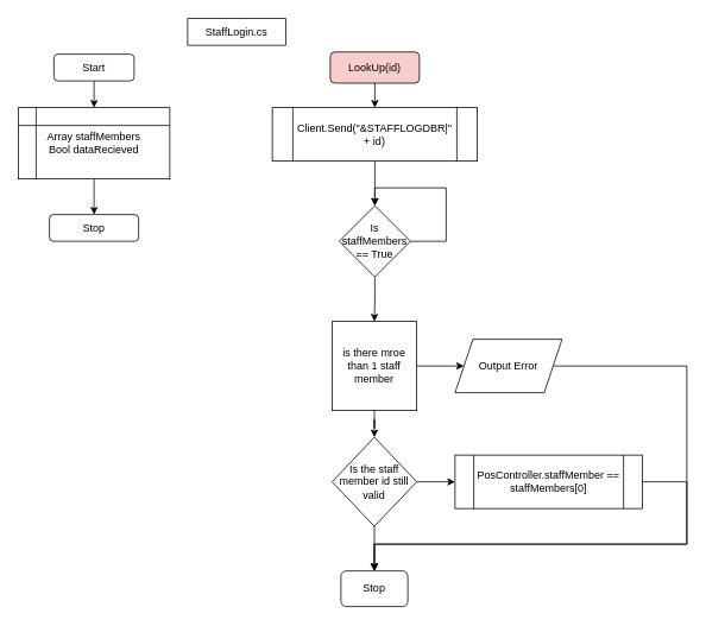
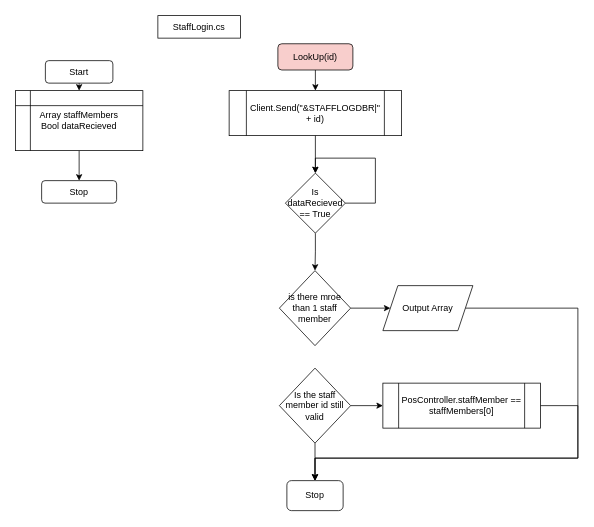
- <mxCell id="2" value="Start" style="rounded=1;whiteSpace=wrap;html=1;" parent="1" vertex="1"><mxGeometry x="60" y="60" width="90" height="30" as="geometry" /></mxCell>
+ <mxCell id="2" value="Start" style="rounded=1;whiteSpace=wrap;html=1;" parent="1" vertex="1"><mxGeometry x="60" y="80" width="90" height="30" as="geometry" /></mxCell>
- <mxCell id="10" value="Is staffMembers == True" style="rhombus;whiteSpace=wrap;html=1;" parent="1" vertex="1"><mxGeometry x="380" y="230" width="80" height="80" as="geometry" /></mxCell>
+ <mxCell id="10" value="Is dataRecieved == True" style="rhombus;whiteSpace=wrap;html=1;" parent="1" vertex="1"><mxGeometry x="380" y="230" width="80" height="80" as="geometry" /></mxCell>
- <mxCell id="13" value="is there mroe than 1 staff member" style="whiteSpace=wrap;html=1;rounded=0;" parent="1" vertex="1"><mxGeometry x="372" y="360" width="95" height="100" as="geometry" /></mxCell>
+ <mxCell id="13" value="is there mroe than 1 staff member" style="rhombus;whiteSpace=wrap;html=1;" parent="1" vertex="1"><mxGeometry x="372" y="360" width="95" height="100" as="geometry" /></mxCell>
- <mxCell id="20" value="Output Error" style="shape=parallelogram;perimeter=parallelogramPerimeter;whiteSpace=wrap;html=1;fixedSize=1;" parent="1" vertex="1"><mxGeometry x="510" y="380" width="120" height="60" as="geometry" /></mxCell>
+ <mxCell id="20" value="Output Array" style="shape=parallelogram;perimeter=parallelogramPerimeter;whiteSpace=wrap;html=1;fixedSize=1;" parent="1" vertex="1"><mxGeometry x="510" y="380" width="120" height="60" as="geometry" /></mxCell>
- <mxCell id="11" style="edgeStyle=orthogonalEdgeStyle;rounded=0;orthogonalLoop=1;jettySize=auto;html=1;" parent="1" source="13" target="16" edge="1"><mxGeometry relative="1" as="geometry" /></mxCell>
